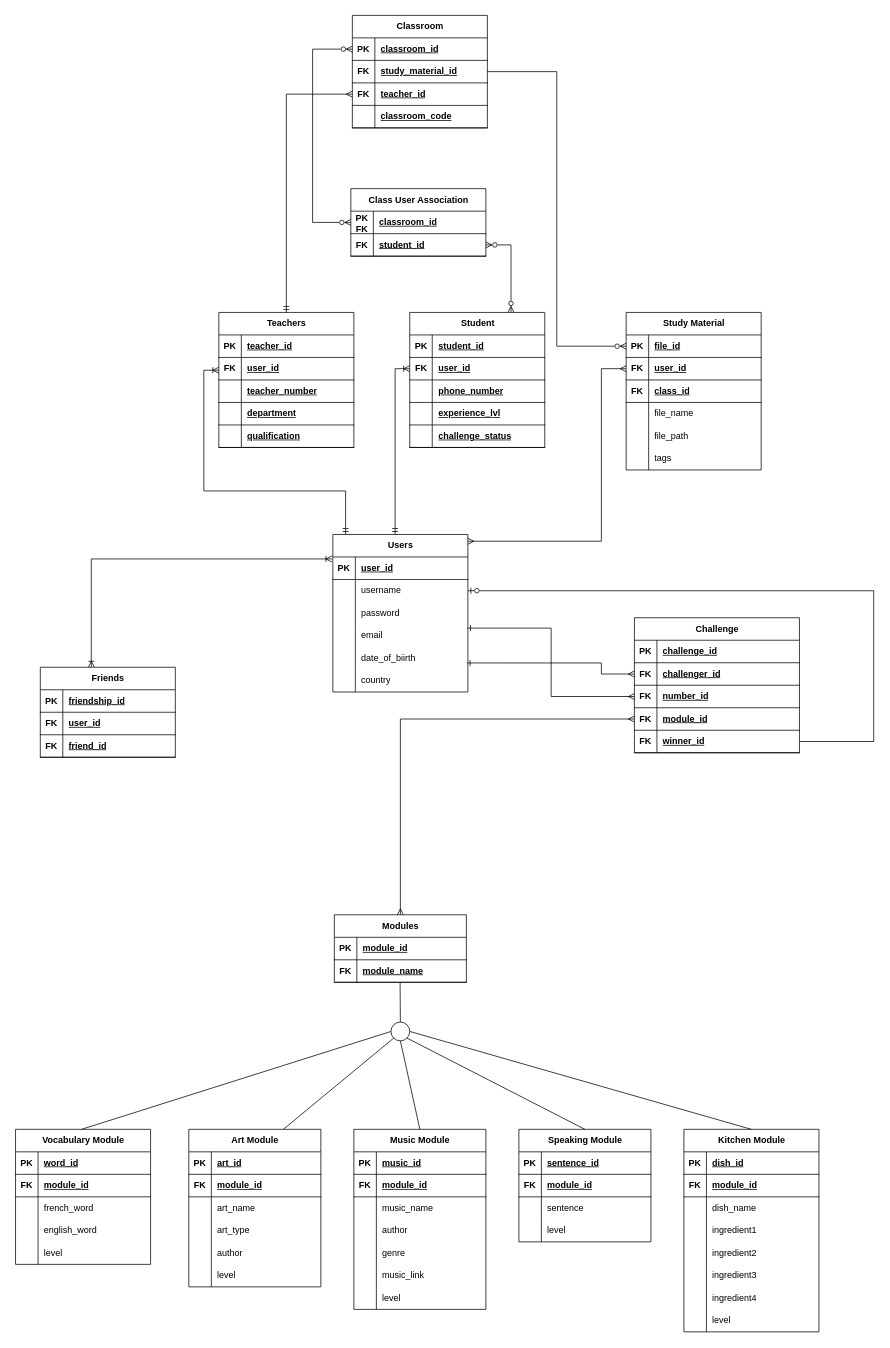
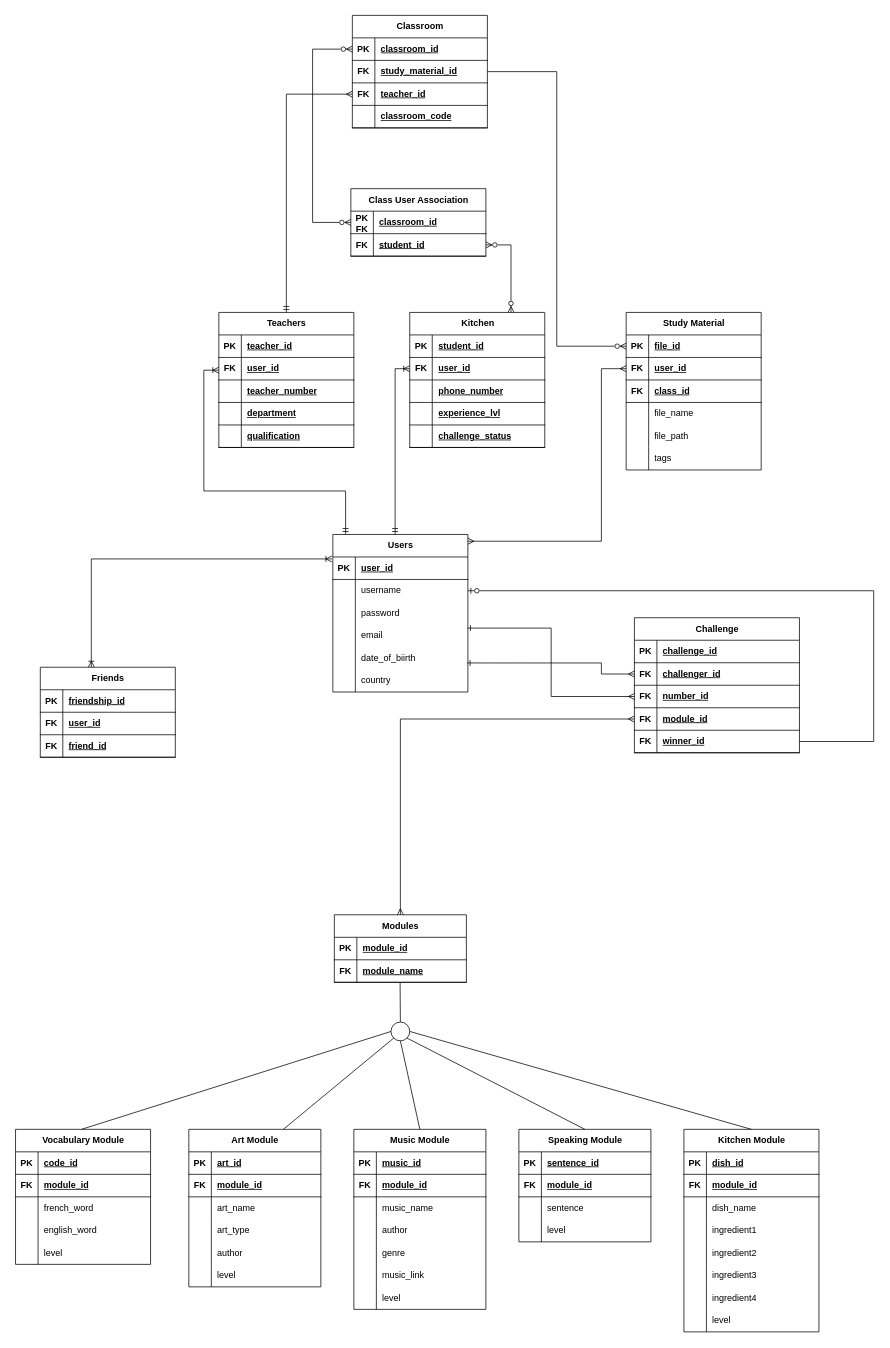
- <mxCell id="199" value="Student" style="shape=table;startSize=30;container=1;collapsible=1;childLayout=tableLayout;fixedRows=1;rowLines=0;fontStyle=1;align=center;resizeLast=1;html=1;" vertex="1" parent="1"><mxGeometry x="545.5" y="416" width="180" height="180" as="geometry" /></mxCell>
+ <mxCell id="199" value="Kitchen" style="shape=table;startSize=30;container=1;collapsible=1;childLayout=tableLayout;fixedRows=1;rowLines=0;fontStyle=1;align=center;resizeLast=1;html=1;" vertex="1" parent="1"><mxGeometry x="545.5" y="416" width="180" height="180" as="geometry" /></mxCell>
- <mxCell id="62" value="word_id" style="shape=partialRectangle;connectable=0;fillColor=none;top=0;left=0;bottom=0;right=0;align=left;spacingLeft=6;fontStyle=5;overflow=hidden;whiteSpace=wrap;html=1;" parent="60" vertex="1"><mxGeometry x="30" width="150" height="30" as="geometry"><mxRectangle width="150" height="30" as="alternateBounds" /></mxGeometry></mxCell>
+ <mxCell id="62" value="code_id" style="shape=partialRectangle;connectable=0;fillColor=none;top=0;left=0;bottom=0;right=0;align=left;spacingLeft=6;fontStyle=5;overflow=hidden;whiteSpace=wrap;html=1;" parent="60" vertex="1"><mxGeometry x="30" width="150" height="30" as="geometry"><mxRectangle width="150" height="30" as="alternateBounds" /></mxGeometry></mxCell>
